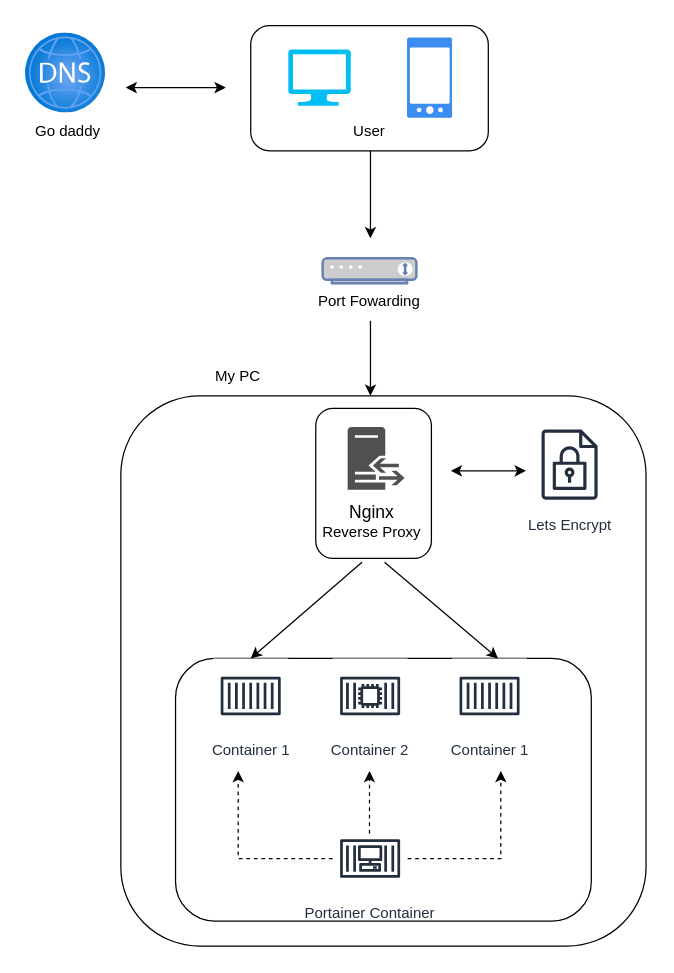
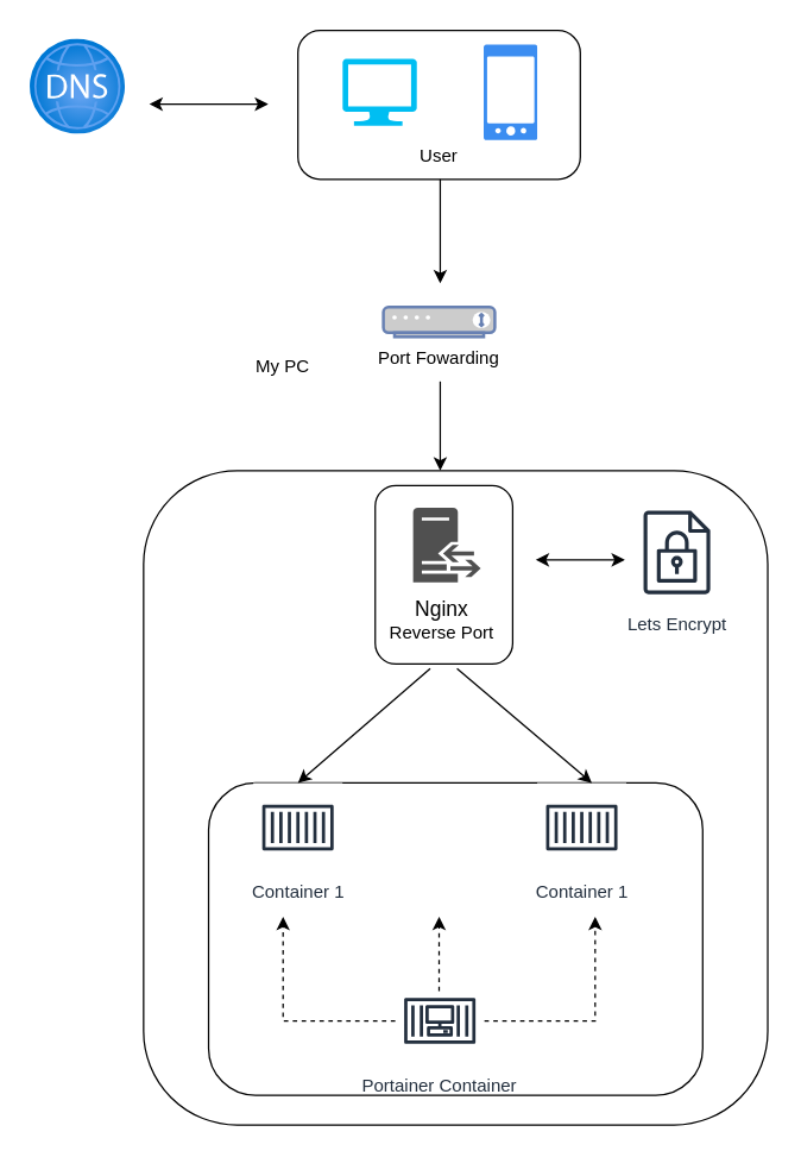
- <mxCell id="4" value="Go daddy" style="text;html=1;align=center;verticalAlign=middle;whiteSpace=wrap;rounded=0;movable=0;resizable=0;rotatable=0;deletable=0;editable=0;locked=1;connectable=0;" vertex="1" parent="1"><mxGeometry x="24" y="90" width="60" height="30" as="geometry" /></mxCell>
- <mxCell id="31" value="My PC" style="text;html=1;align=center;verticalAlign=middle;whiteSpace=wrap;rounded=0;" vertex="1" parent="1"><mxGeometry x="160" y="286" width="60" height="30" as="geometry" /></mxCell>
+ <mxCell id="31" value="My PC" style="text;html=1;align=center;verticalAlign=middle;whiteSpace=wrap;rounded=0;" vertex="1" parent="1"><mxGeometry x="160" y="231" width="60" height="30" as="geometry" /></mxCell>
- <mxCell id="28" value="&lt;font style=&quot;font-size: 14px;&quot;&gt;Nginx&lt;/font&gt;&lt;br&gt;Reverse Proxy" style="text;html=1;align=center;verticalAlign=middle;whiteSpace=wrap;rounded=0;" vertex="1" parent="26"><mxGeometry y="60" width="90" height="30" as="geometry" /></mxCell>
+ <mxCell id="28" value="&lt;font style=&quot;font-size: 14px;&quot;&gt;Nginx&lt;/font&gt;&lt;br&gt;Reverse Port" style="text;html=1;align=center;verticalAlign=middle;whiteSpace=wrap;rounded=0;" vertex="1" parent="26"><mxGeometry y="60" width="90" height="30" as="geometry" /></mxCell>
- <mxCell id="18" value="Container 2" style="sketch=0;outlineConnect=0;fontColor=#232F3E;gradientColor=none;strokeColor=#232F3E;fillColor=#ffffff;dashed=0;verticalLabelPosition=bottom;verticalAlign=top;align=center;html=1;fontSize=12;fontStyle=0;aspect=fixed;shape=mxgraph.aws4.resourceIcon;resIcon=mxgraph.aws4.container_2;" vertex="1" parent="15"><mxGeometry x="125.62" width="60" height="60" as="geometry" /></mxCell>
